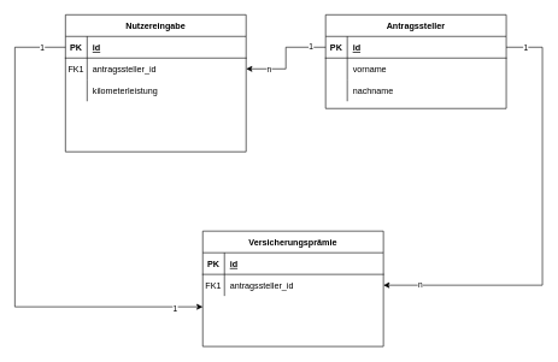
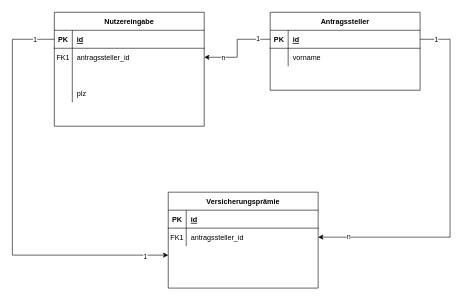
- <mxCell id="11" value="kilometerleistung" style="shape=partialRectangle;overflow=hidden;connectable=0;fillColor=none;top=0;left=0;bottom=0;right=0;align=left;spacingLeft=6;" parent="9" vertex="1"><mxGeometry x="30" width="220" height="30" as="geometry"><mxRectangle width="220" height="30" as="alternateBounds" /></mxGeometry></mxCell>
- <mxCell id="26" value="nachname" style="shape=partialRectangle;overflow=hidden;connectable=0;fillColor=none;top=0;left=0;bottom=0;right=0;align=left;spacingLeft=6;" parent="24" vertex="1"><mxGeometry x="30" width="220" height="30" as="geometry"><mxRectangle width="220" height="30" as="alternateBounds" /></mxGeometry></mxCell>
+ <mxCell id="14" value="plz" style="shape=partialRectangle;overflow=hidden;connectable=0;fillColor=none;top=0;left=0;bottom=0;right=0;align=left;spacingLeft=6;" parent="12" vertex="1"><mxGeometry x="30" width="220" height="30" as="geometry"><mxRectangle width="220" height="30" as="alternateBounds" /></mxGeometry></mxCell>
